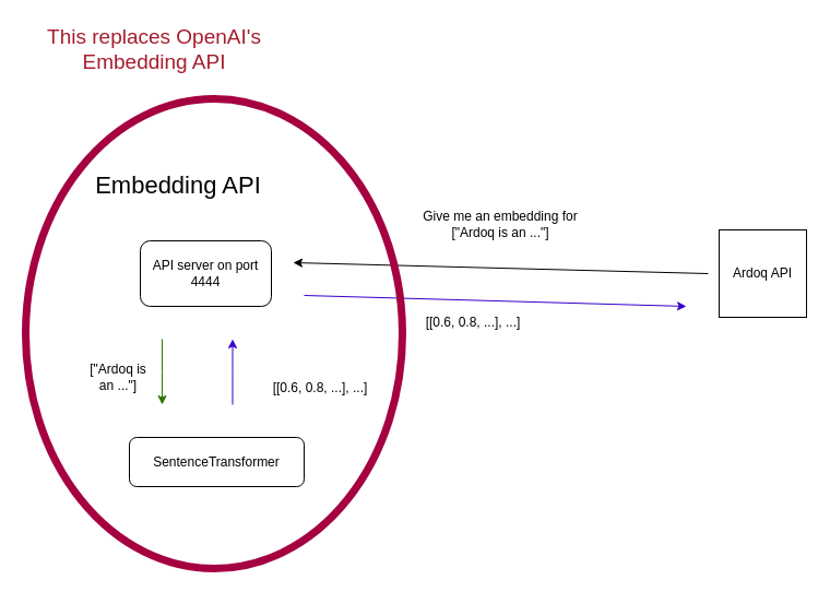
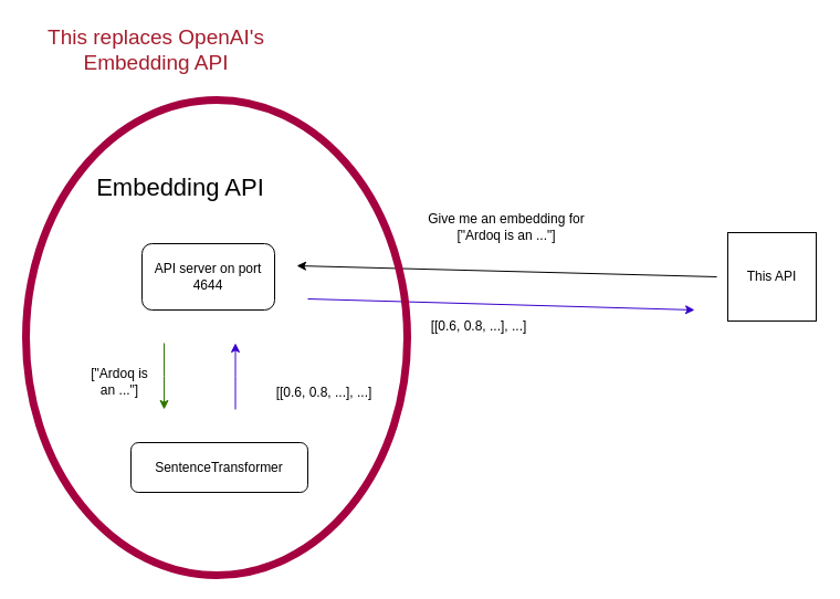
- <mxCell id="3" value="&lt;div&gt;API server on port 4444&lt;/div&gt;" style="rounded=1;whiteSpace=wrap;html=1;" vertex="1" parent="1"><mxGeometry x="128" y="220" width="120" height="60" as="geometry" /></mxCell>
+ <mxCell id="3" value="&lt;div&gt;API server on port 4644&lt;/div&gt;" style="rounded=1;whiteSpace=wrap;html=1;" vertex="1" parent="1"><mxGeometry x="128" y="220" width="120" height="60" as="geometry" /></mxCell>
- <mxCell id="10" value="Ardoq API" style="whiteSpace=wrap;html=1;aspect=fixed;" vertex="1" parent="1"><mxGeometry x="658" y="210" width="80" height="80" as="geometry" /></mxCell>
+ <mxCell id="10" value="This API" style="whiteSpace=wrap;html=1;aspect=fixed;" vertex="1" parent="1"><mxGeometry x="658" y="210" width="80" height="80" as="geometry" /></mxCell>
